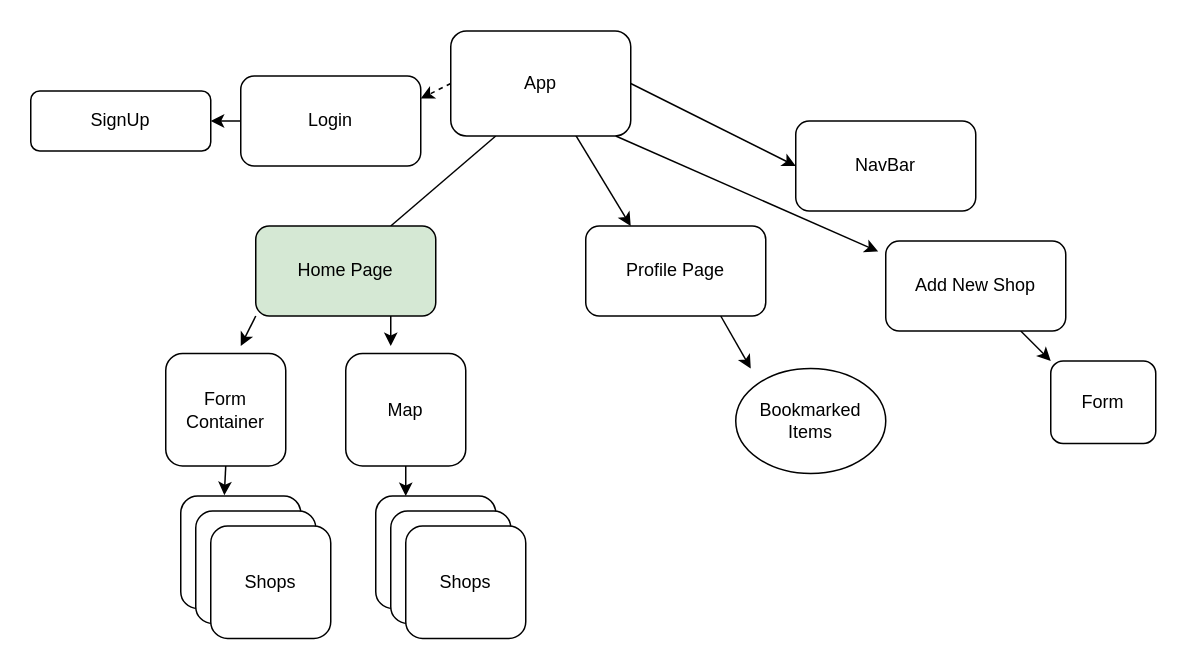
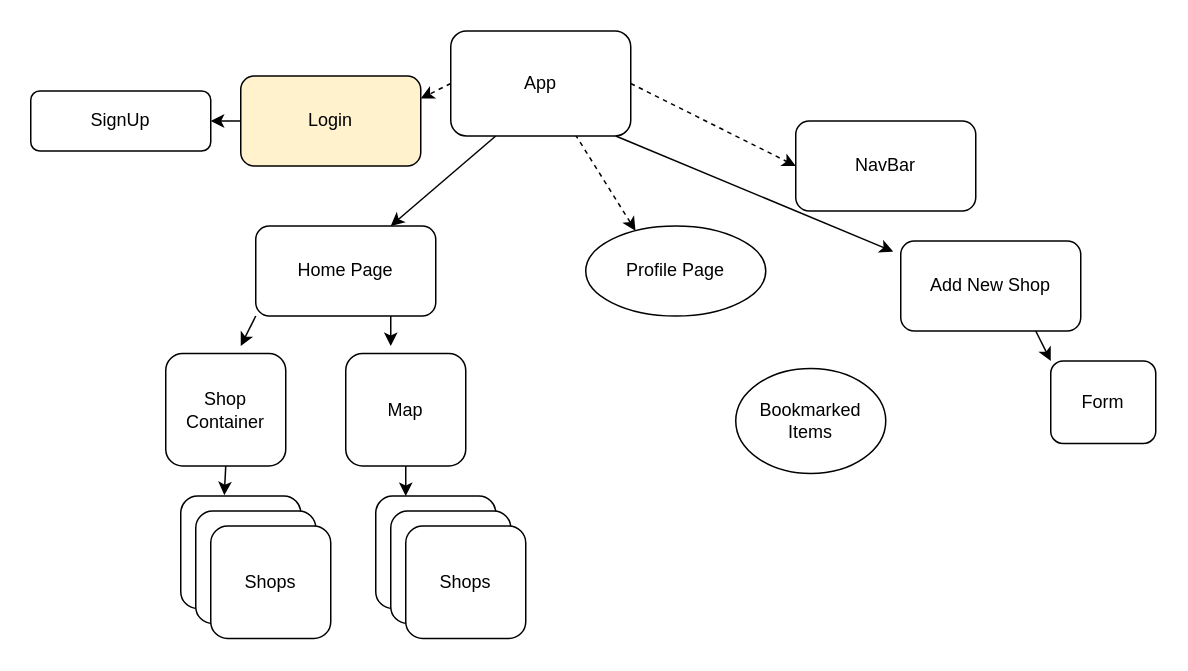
- <mxCell id="9" value="Login" style="rounded=1;whiteSpace=wrap;html=1;" vertex="1" parent="1"><mxGeometry x="160" y="50" width="120" height="60" as="geometry" /></mxCell>
+ <mxCell id="9" value="Login" style="rounded=1;whiteSpace=wrap;html=1;fillColor=#fff2cc;" vertex="1" parent="1"><mxGeometry x="160" y="50" width="120" height="60" as="geometry" /></mxCell>
- <mxCell id="3" style="edgeStyle=none;html=1;exitX=1;exitY=0.5;exitDx=0;exitDy=0;entryX=0;entryY=0.5;entryDx=0;entryDy=0;" edge="1" parent="1" source="7" target="11"><mxGeometry relative="1" as="geometry" /></mxCell>
+ <mxCell id="3" style="edgeStyle=none;html=1;exitX=1;exitY=0.5;exitDx=0;exitDy=0;entryX=0;entryY=0.5;entryDx=0;entryDy=0;dashed=1;" edge="1" parent="1" source="7" target="11"><mxGeometry relative="1" as="geometry" /></mxCell>
- <mxCell id="5" style="edgeStyle=none;html=1;exitX=0.692;exitY=0.986;exitDx=0;exitDy=0;entryX=0.25;entryY=0;entryDx=0;entryDy=0;exitPerimeter=0;" edge="1" parent="1" source="7" target="16"><mxGeometry relative="1" as="geometry" /></mxCell>
+ <mxCell id="5" style="edgeStyle=none;html=1;exitX=0.692;exitY=0.986;exitDx=0;exitDy=0;entryX=0.25;entryY=0;entryDx=0;entryDy=0;exitPerimeter=0;dashed=1;" edge="1" parent="1" source="7" target="16"><mxGeometry relative="1" as="geometry" /></mxCell>
- <mxCell id="4" style="edgeStyle=none;html=1;exitX=0.25;exitY=1;exitDx=0;exitDy=0;entryX=0.75;entryY=0;entryDx=0;entryDy=0;endArrow=none;" edge="1" parent="1" source="7" target="14"><mxGeometry relative="1" as="geometry" /></mxCell>
+ <mxCell id="4" style="edgeStyle=none;html=1;exitX=0.25;exitY=1;exitDx=0;exitDy=0;entryX=0.75;entryY=0;entryDx=0;entryDy=0;" edge="1" parent="1" source="7" target="14"><mxGeometry relative="1" as="geometry" /></mxCell>
- <mxCell id="14" value="Home Page" style="rounded=1;whiteSpace=wrap;html=1;fillColor=#d5e8d4;" vertex="1" parent="1"><mxGeometry x="170" y="150" width="120" height="60" as="geometry" /></mxCell>
+ <mxCell id="14" value="Home Page" style="rounded=1;whiteSpace=wrap;html=1;" vertex="1" parent="1"><mxGeometry x="170" y="150" width="120" height="60" as="geometry" /></mxCell>
- <mxCell id="16" value="Profile Page" style="rounded=1;whiteSpace=wrap;html=1;" vertex="1" parent="1"><mxGeometry x="390" y="150" width="120" height="60" as="geometry" /></mxCell>
+ <mxCell id="16" value="Profile Page" style="ellipse;whiteSpace=wrap;html=1;" vertex="1" parent="1"><mxGeometry x="390" y="150" width="120" height="60" as="geometry" /></mxCell>
- <mxCell id="18" value="Add New Shop" style="rounded=1;whiteSpace=wrap;html=1;" vertex="1" parent="1"><mxGeometry x="590" y="160" width="120" height="60" as="geometry" /></mxCell>
+ <mxCell id="18" value="Add New Shop" style="rounded=1;whiteSpace=wrap;html=1;" vertex="1" parent="1"><mxGeometry x="600" y="160" width="120" height="60" as="geometry" /></mxCell>
- <mxCell id="15" style="edgeStyle=none;html=1;exitX=0.75;exitY=1;exitDx=0;exitDy=0;entryX=0.1;entryY=0;entryDx=0;entryDy=0;entryPerimeter=0;" edge="1" parent="1" source="16" target="19"><mxGeometry relative="1" as="geometry" /></mxCell>
- <mxCell id="22" value="Form Container" style="rounded=1;whiteSpace=wrap;html=1;" vertex="1" parent="1"><mxGeometry x="110" y="235" width="80" height="75" as="geometry" /></mxCell>
+ <mxCell id="22" value="Shop Container" style="rounded=1;whiteSpace=wrap;html=1;" vertex="1" parent="1"><mxGeometry x="110" y="235" width="80" height="75" as="geometry" /></mxCell>
